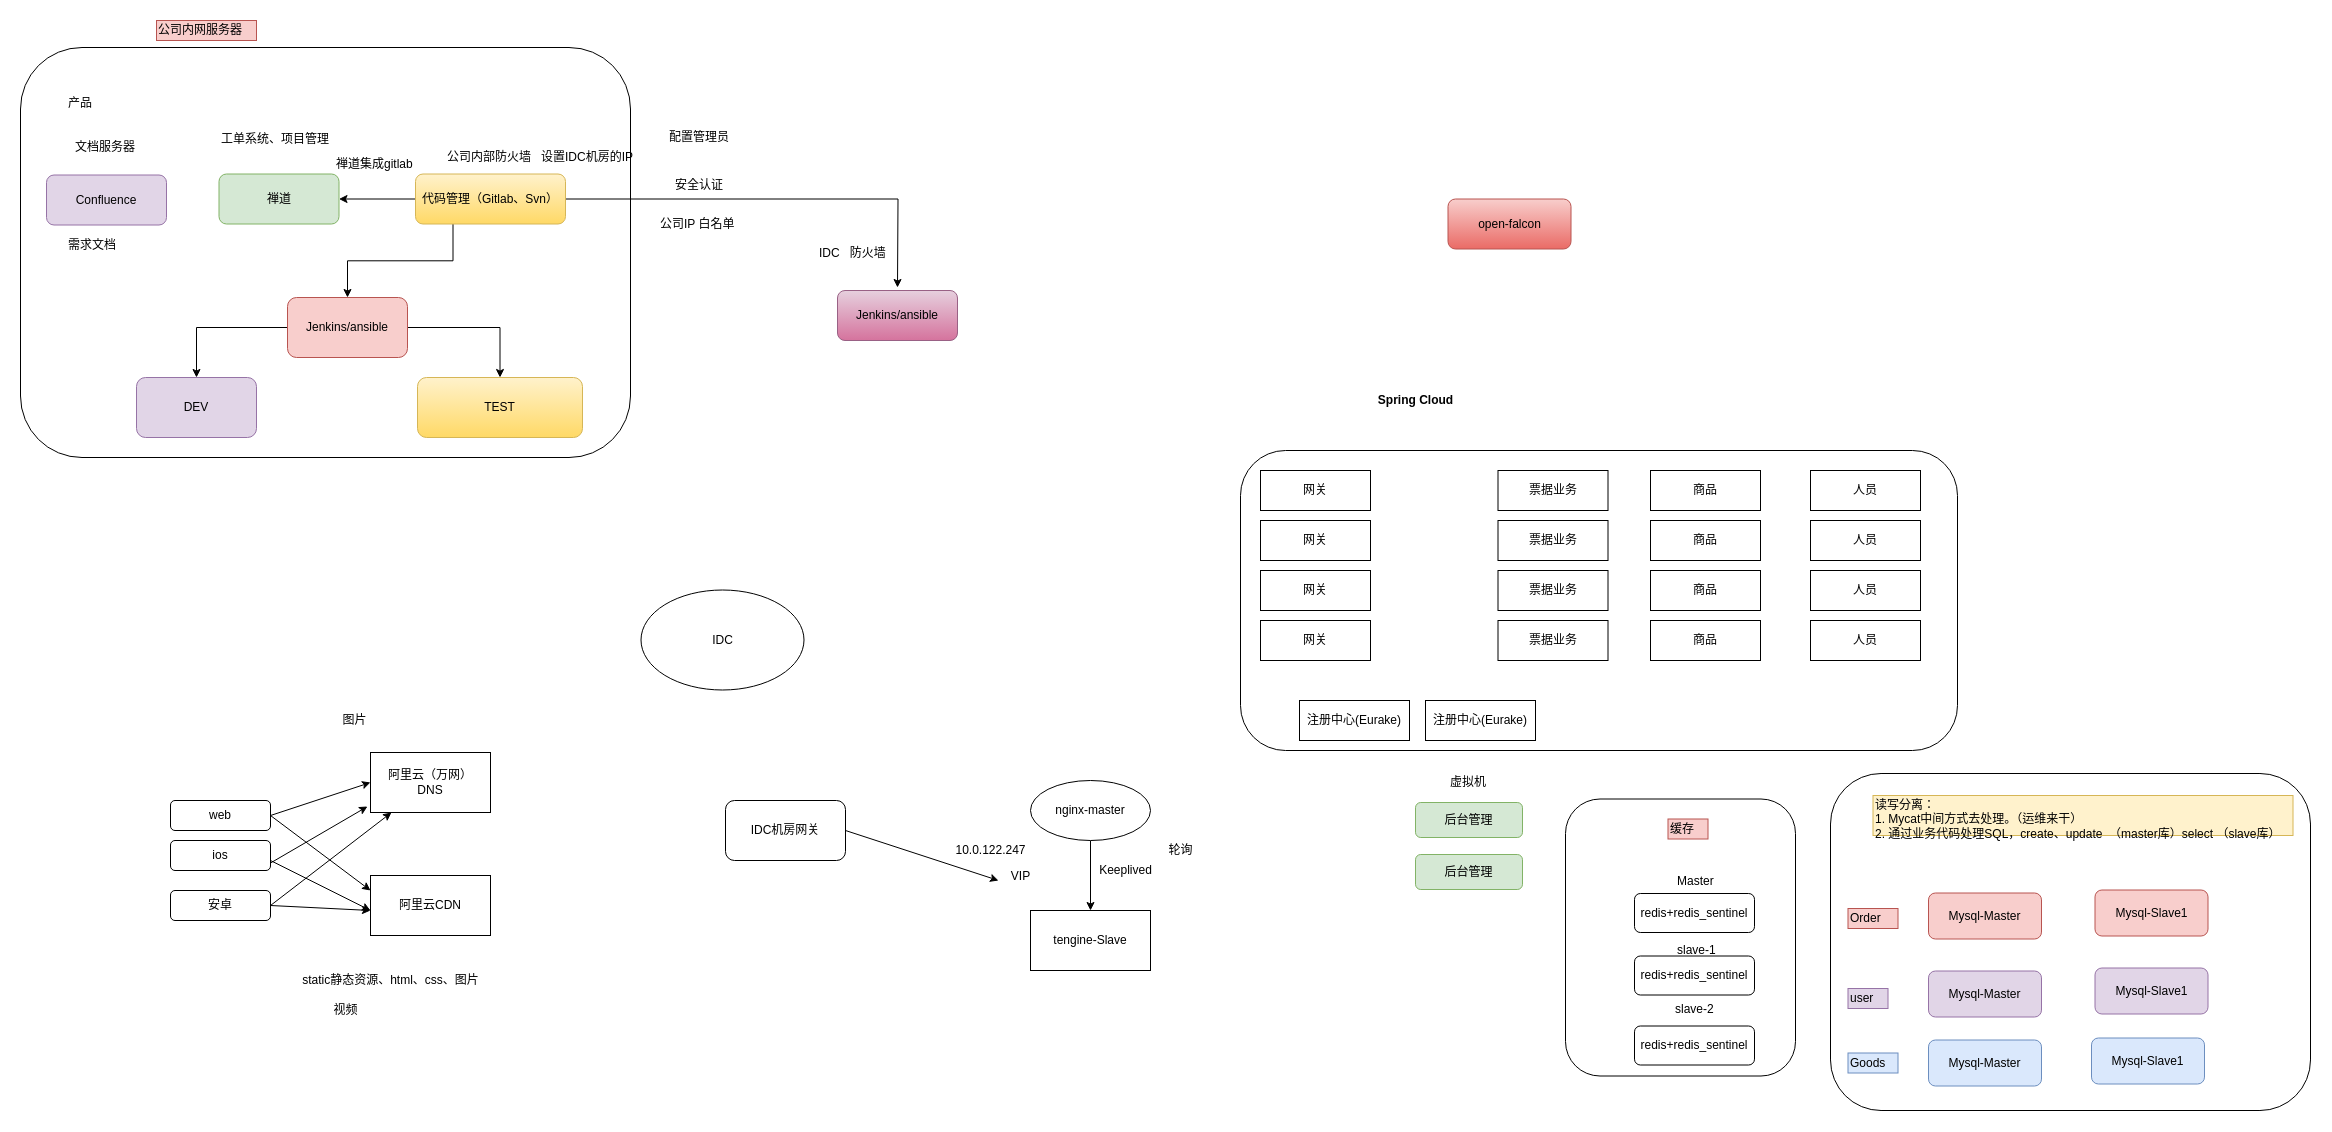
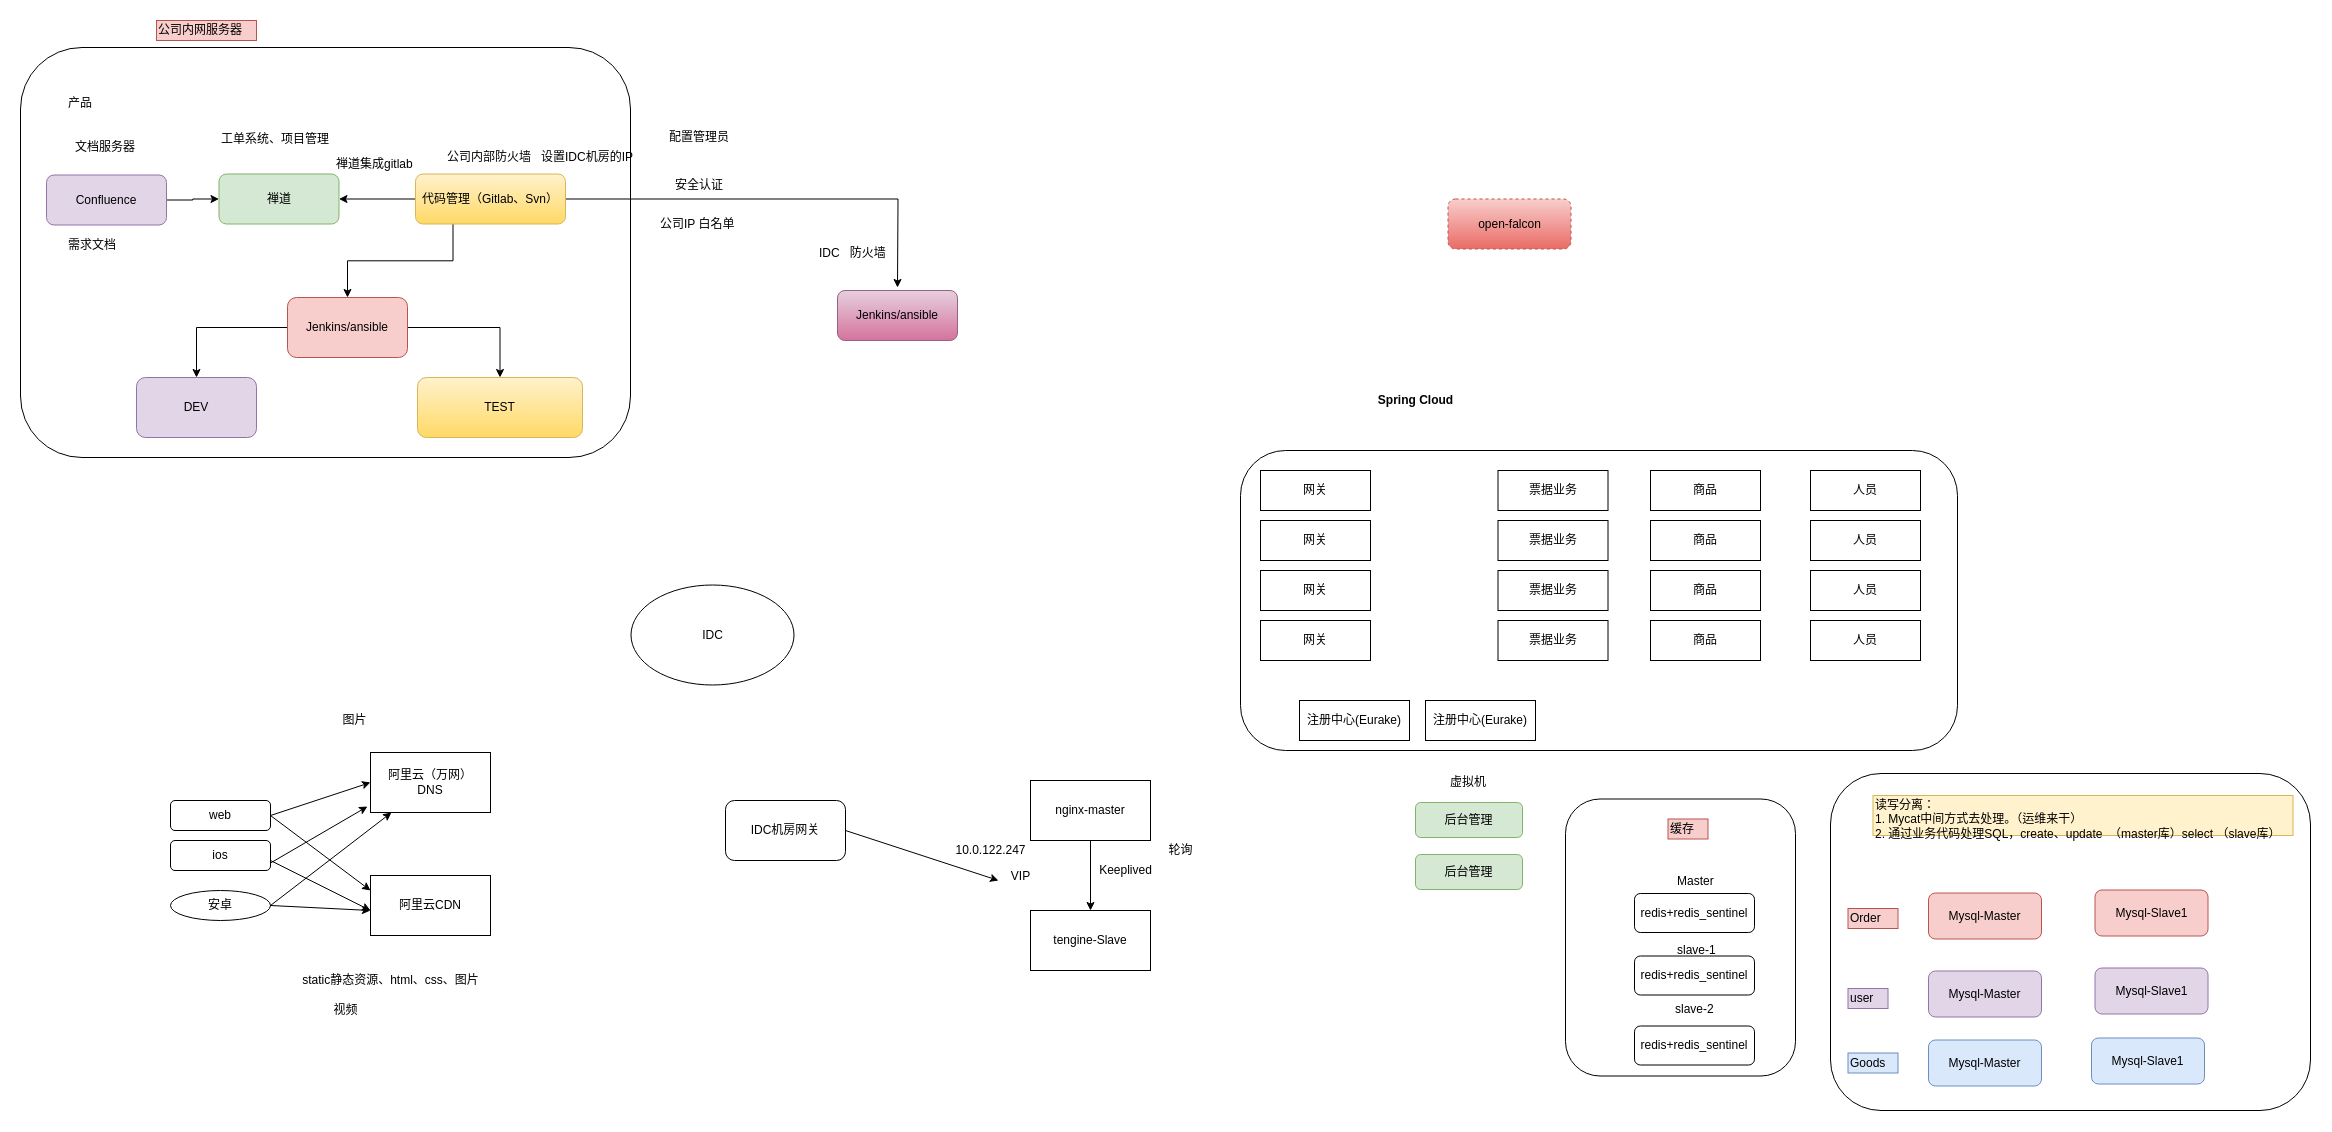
+ <mxCell id="57" style="edgeStyle=orthogonalEdgeStyle;rounded=0;orthogonalLoop=1;jettySize=auto;html=1;exitX=1;exitY=0.5;exitDx=0;exitDy=0;entryX=0;entryY=0.5;entryDx=0;entryDy=0;" parent="1" source="58" target="54" edge="1"><mxGeometry relative="1" as="geometry" /></mxCell>
- <mxCell id="93" value="open-falcon" style="rounded=1;whiteSpace=wrap;html=1;gradientColor=#ea6b66;fillColor=#f8cecc;strokeColor=#b85450;" parent="1" vertex="1"><mxGeometry x="1447.5" y="198.5" width="123" height="50" as="geometry" /></mxCell>
+ <mxCell id="93" value="open-falcon" style="rounded=1;whiteSpace=wrap;html=1;gradientColor=#ea6b66;fillColor=#f8cecc;strokeColor=#b85450;dashed=1;" parent="1" vertex="1"><mxGeometry x="1447.5" y="198.5" width="123" height="50" as="geometry" /></mxCell>
- <mxCell id="20" value="IDC" style="ellipse;whiteSpace=wrap;html=1;" parent="1" vertex="1"><mxGeometry x="640.5" y="589.5" width="163" height="100" as="geometry" /></mxCell>
+ <mxCell id="20" value="IDC" style="ellipse;whiteSpace=wrap;html=1;" parent="1" vertex="1"><mxGeometry x="630.5" y="584.5" width="163" height="100" as="geometry" /></mxCell>
- <mxCell id="4" value="nginx-master" style="ellipse;whiteSpace=wrap;html=1;" parent="1" vertex="1"><mxGeometry x="1030" y="780" width="120" height="60" as="geometry" /></mxCell>
+ <mxCell id="4" value="nginx-master" style="rounded=0;whiteSpace=wrap;html=1;" parent="1" vertex="1"><mxGeometry x="1030" y="780" width="120" height="60" as="geometry" /></mxCell>
- <mxCell id="15" value="安卓" style="rounded=1;whiteSpace=wrap;html=1;" parent="1" vertex="1"><mxGeometry x="170" y="890" width="100" height="30" as="geometry" /></mxCell>
+ <mxCell id="15" value="安卓" style="ellipse;whiteSpace=wrap;html=1;" parent="1" vertex="1"><mxGeometry x="170" y="890" width="100" height="30" as="geometry" /></mxCell>
